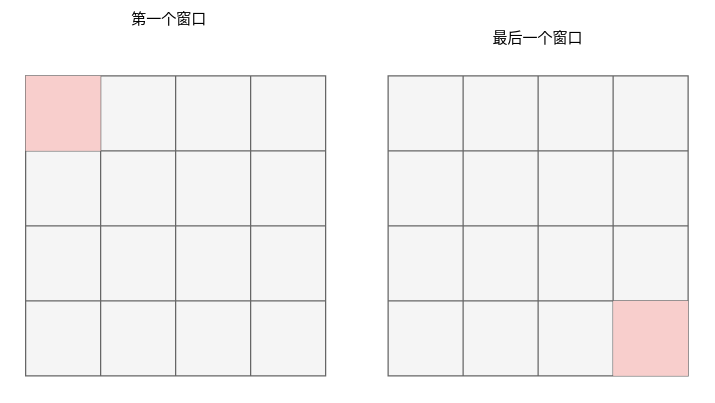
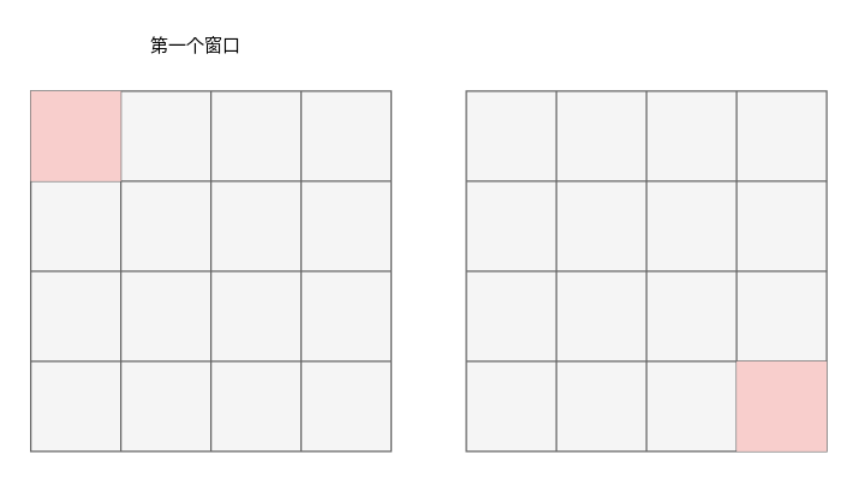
- <mxCell id="44" value="第一个窗口" style="text;html=1;strokeColor=none;fillColor=none;align=center;verticalAlign=middle;whiteSpace=wrap;rounded=0;" vertex="1" parent="1"><mxGeometry x="95" y="5" width="80" height="20" as="geometry" /></mxCell>
+ <mxCell id="44" value="第一个窗口" style="text;html=1;strokeColor=none;fillColor=none;align=center;verticalAlign=middle;whiteSpace=wrap;rounded=0;" vertex="1" parent="1"><mxGeometry x="90" y="20" width="80" height="20" as="geometry" /></mxCell>
- <mxCell id="45" value="最后一个窗口" style="text;html=1;strokeColor=none;fillColor=none;align=center;verticalAlign=middle;whiteSpace=wrap;rounded=0;" vertex="1" parent="1"><mxGeometry x="385" y="20" width="90" height="20" as="geometry" /></mxCell>
